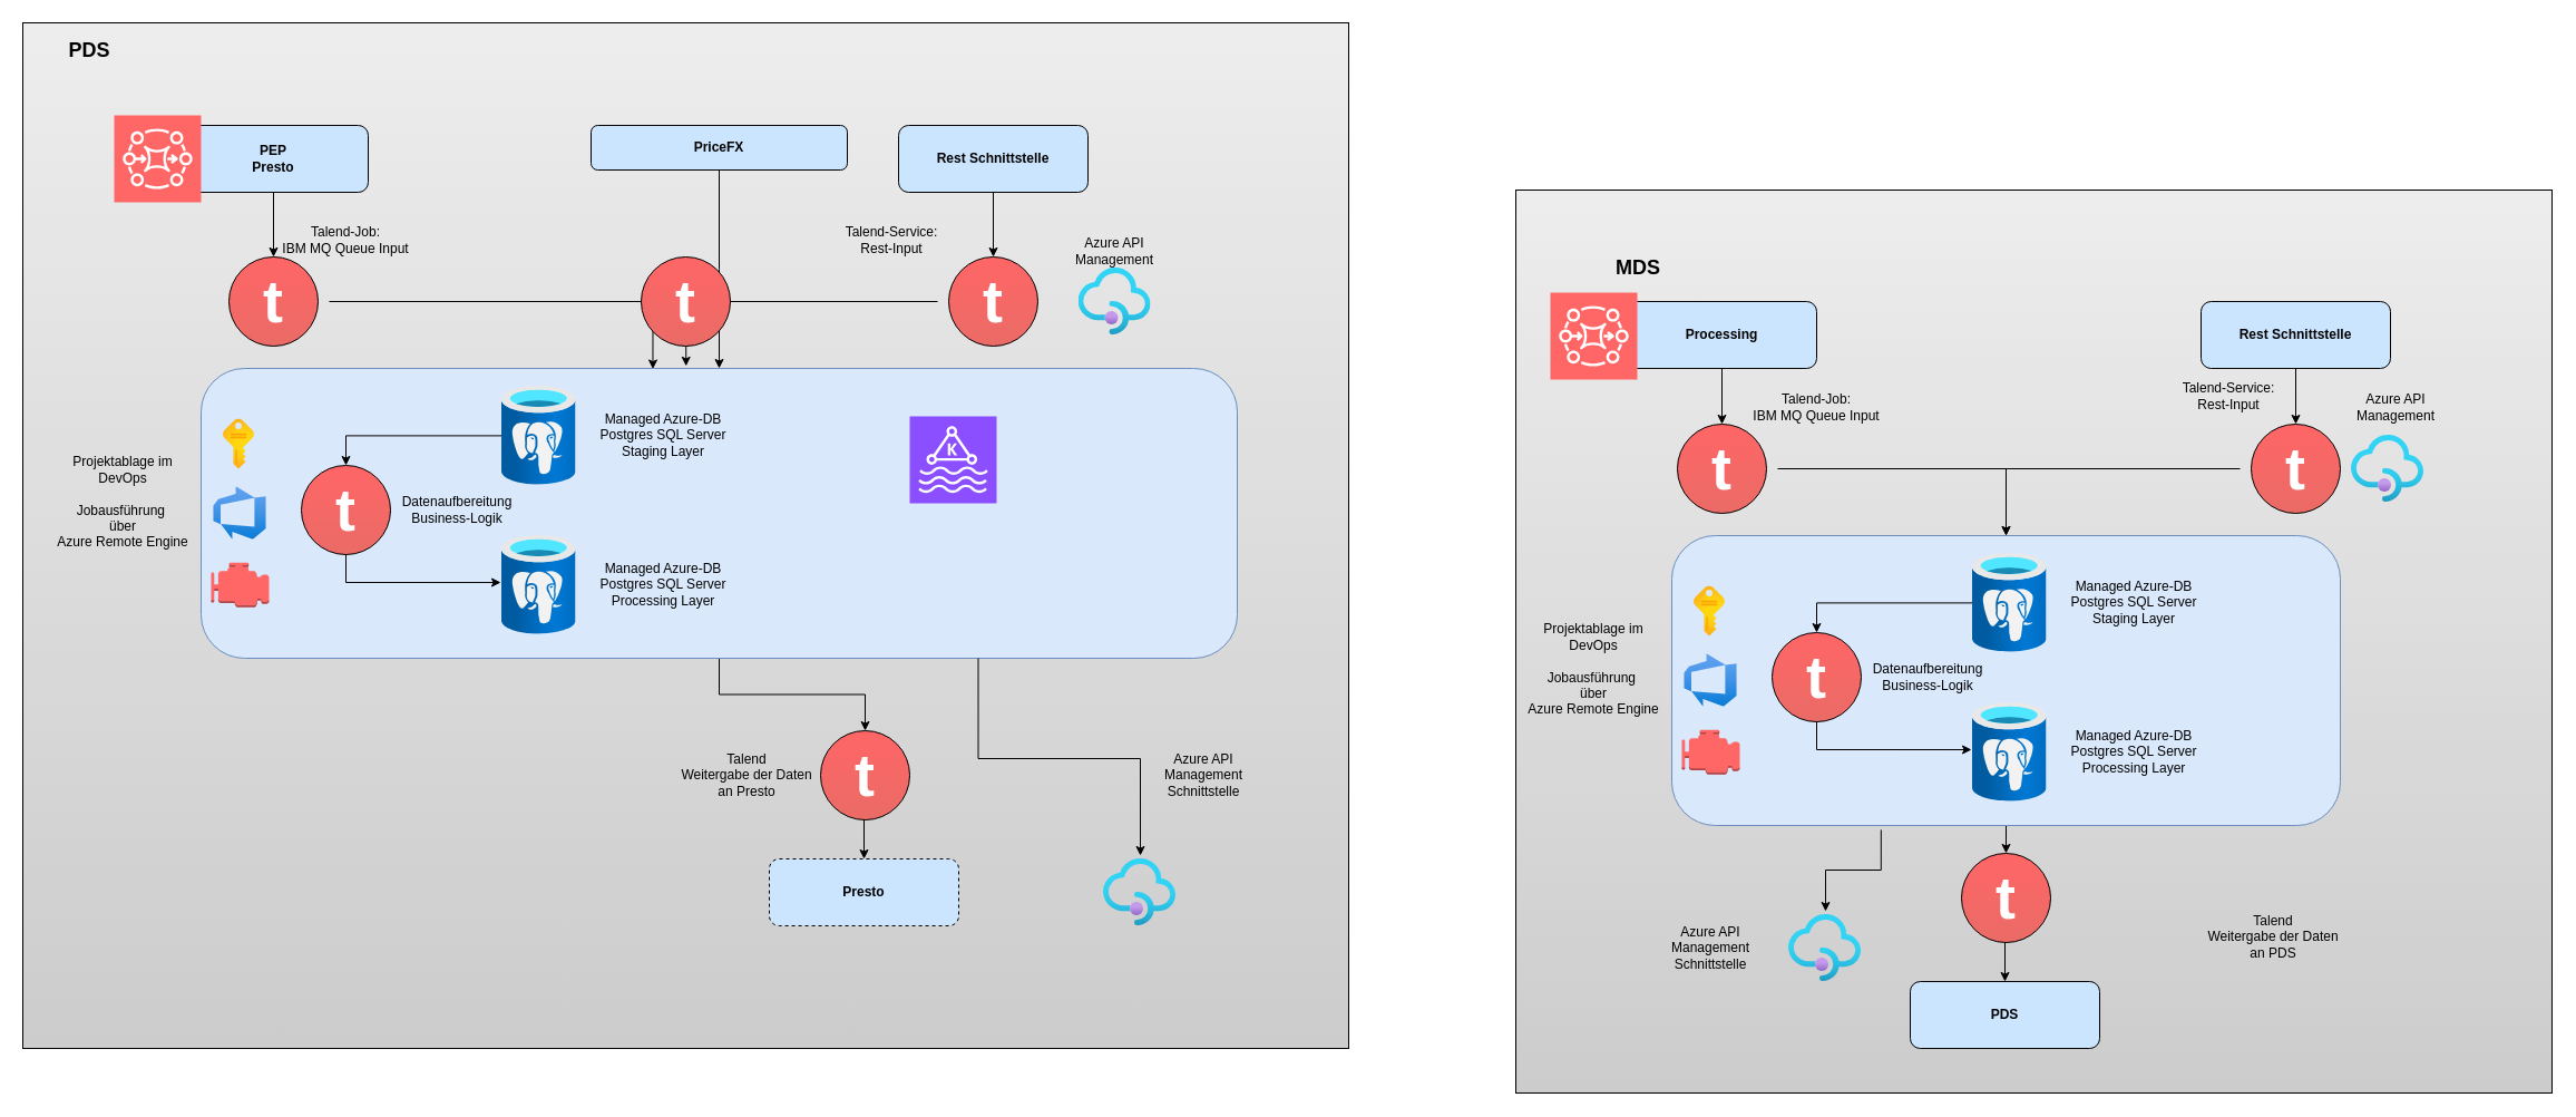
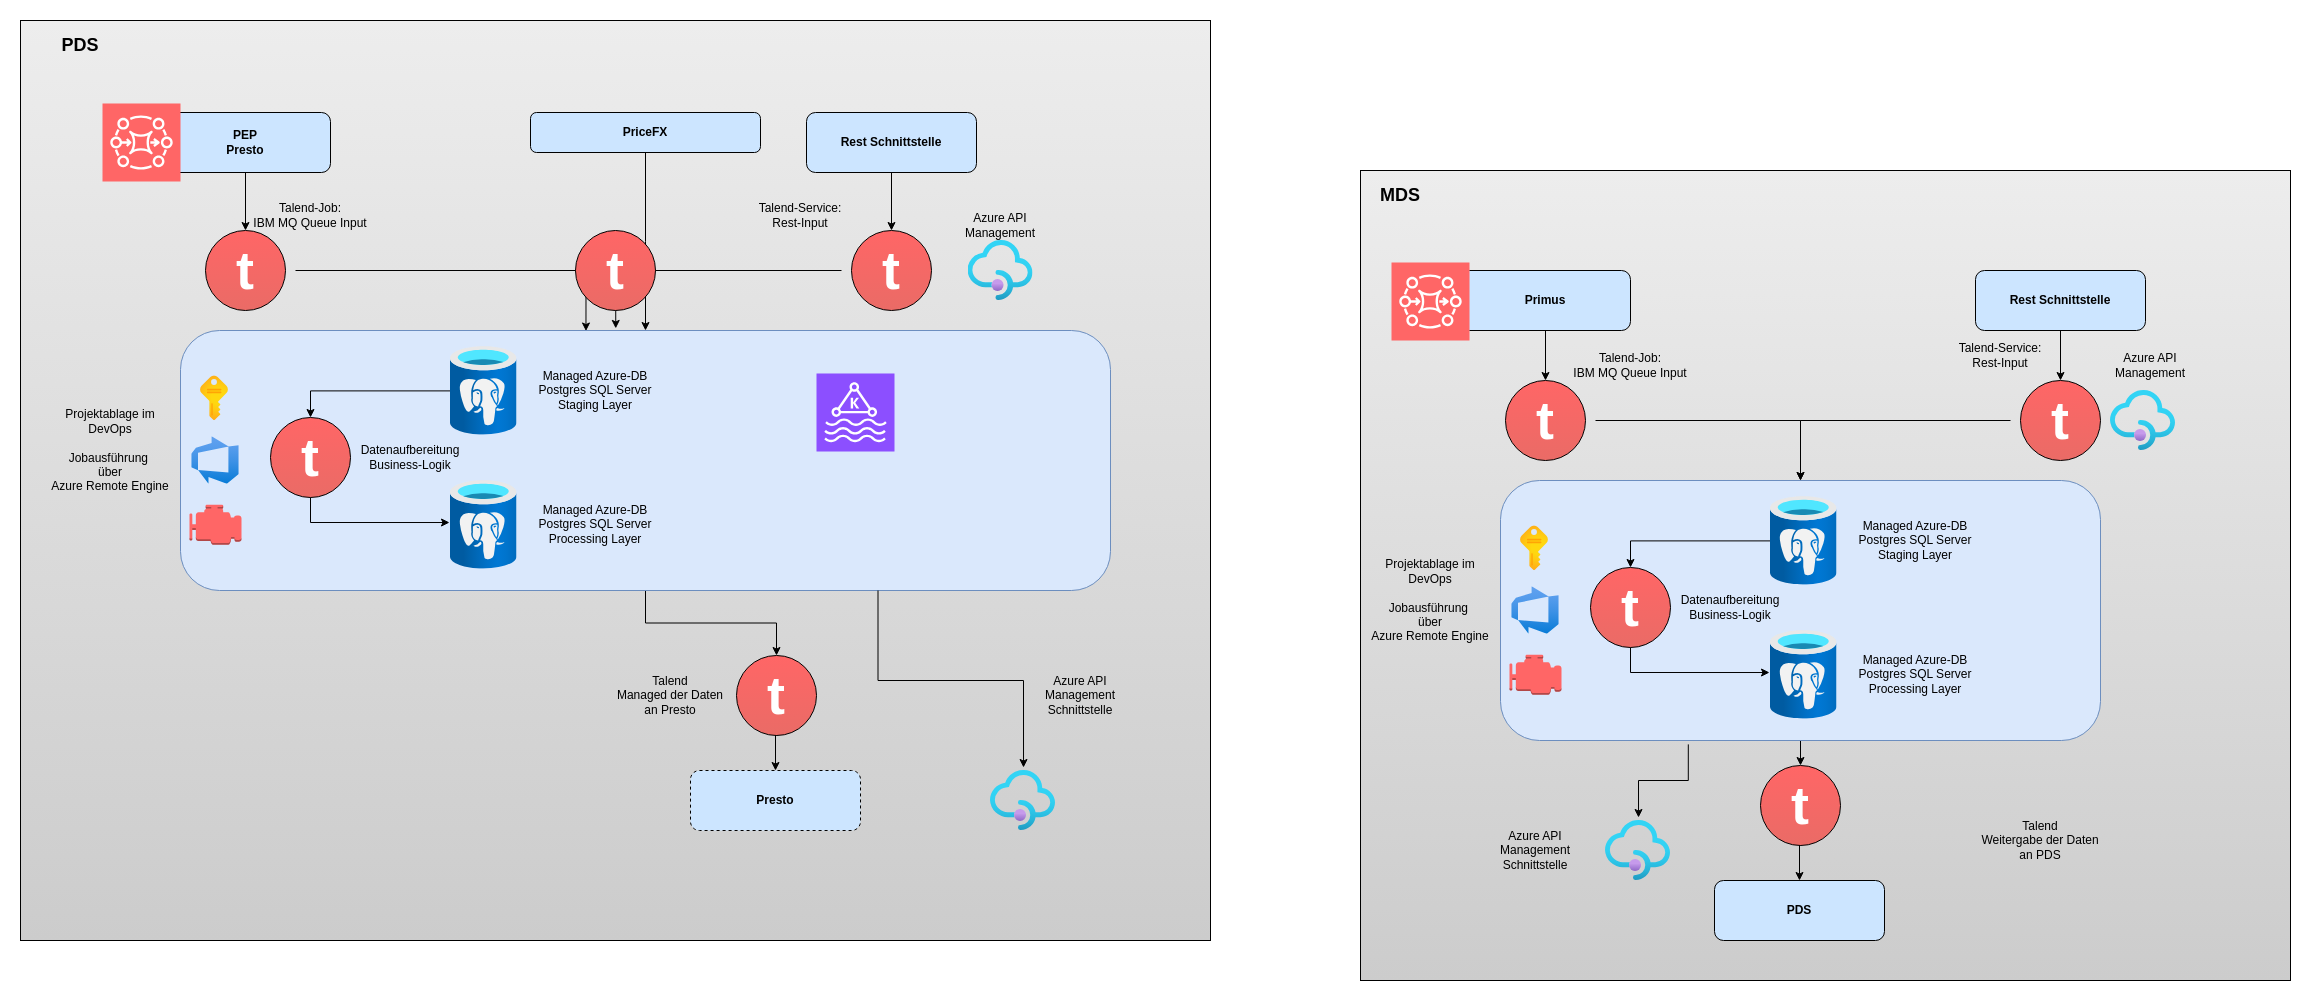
- <mxCell id="33" value="MDS" style="text;html=1;strokeColor=none;fillColor=none;align=center;verticalAlign=middle;whiteSpace=wrap;rounded=0;fontStyle=1;fontSize=18;" vertex="1" parent="1"><mxGeometry x="1440" y="225" width="60" height="30" as="geometry" /></mxCell>
+ <mxCell id="33" value="MDS" style="text;html=1;strokeColor=none;fillColor=none;align=center;verticalAlign=middle;whiteSpace=wrap;rounded=0;fontStyle=1;fontSize=18;" vertex="1" parent="1"><mxGeometry x="1370" y="180" width="60" height="30" as="geometry" /></mxCell>
- <mxCell id="5" value="&lt;b&gt;Processing&lt;/b&gt;" style="rounded=1;whiteSpace=wrap;html=1;fillColor=#CCE5FF;" parent="1" vertex="1"><mxGeometry x="1460" y="270" width="170" height="60" as="geometry" /></mxCell>
+ <mxCell id="5" value="&lt;b&gt;Primus&lt;/b&gt;" style="rounded=1;whiteSpace=wrap;html=1;fillColor=#CCE5FF;" parent="1" vertex="1"><mxGeometry x="1460" y="270" width="170" height="60" as="geometry" /></mxCell>
- <mxCell id="88" value="Talend&lt;br&gt;Weitergabe der Daten an Presto" style="text;html=1;strokeColor=none;fillColor=none;align=center;verticalAlign=middle;whiteSpace=wrap;rounded=0;" vertex="1" parent="1"><mxGeometry x="610" y="680" width="120" height="30" as="geometry" /></mxCell>
+ <mxCell id="88" value="Talend&lt;br&gt;Managed der Daten an Presto" style="text;html=1;strokeColor=none;fillColor=none;align=center;verticalAlign=middle;whiteSpace=wrap;rounded=0;" vertex="1" parent="1"><mxGeometry x="610" y="680" width="120" height="30" as="geometry" /></mxCell>
